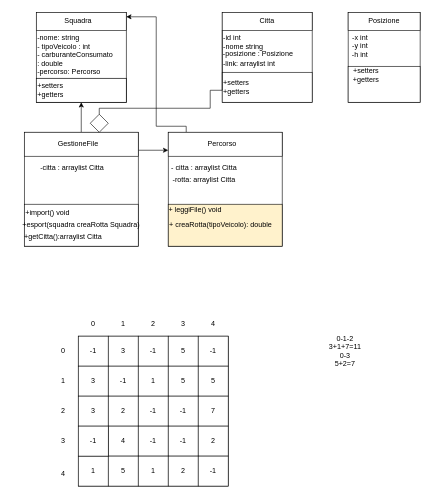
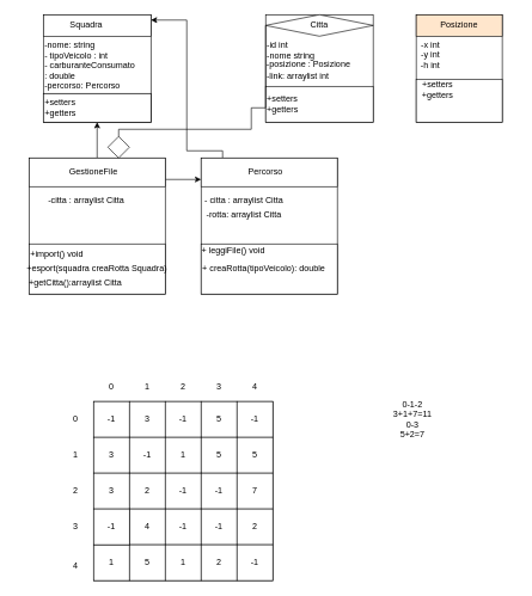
- <mxCell id="21" value="Squadra" style="text;html=1;strokeColor=none;fillColor=none;align=center;verticalAlign=middle;whiteSpace=wrap;rounded=0;" vertex="1" parent="1"><mxGeometry x="110" y="25" width="40" height="20" as="geometry" /></mxCell>
+ <mxCell id="21" value="Squadra" style="text;html=1;strokeColor=none;fillColor=none;align=center;verticalAlign=middle;whiteSpace=wrap;rounded=0;" vertex="1" parent="1"><mxGeometry x="100" y="25" width="40" height="20" as="geometry" /></mxCell>
- <mxCell id="3" value="Citta" style="rounded=0;whiteSpace=wrap;html=1;" vertex="1" parent="1"><mxGeometry x="370" y="20" width="150" height="30" as="geometry" /></mxCell>
+ <mxCell id="3" value="Citta" style="rhombus;whiteSpace=wrap;html=1;" vertex="1" parent="1"><mxGeometry x="370" y="20" width="150" height="30" as="geometry" /></mxCell>
- <mxCell id="6" value="Posizione" style="rounded=0;whiteSpace=wrap;html=1;" vertex="1" parent="1"><mxGeometry x="580" y="20" width="120" height="30" as="geometry" /></mxCell>
+ <mxCell id="6" value="Posizione" style="rounded=0;whiteSpace=wrap;html=1;fillColor=#ffe6cc;" vertex="1" parent="1"><mxGeometry x="580" y="20" width="120" height="30" as="geometry" /></mxCell>
- <mxCell id="23" value="+ creaRotta(tipoVeicolo): double" style="rounded=0;whiteSpace=wrap;html=1;align=left;fillColor=#fff2cc;" vertex="1" parent="1"><mxGeometry x="280" y="340" width="190" height="70" as="geometry" /></mxCell>
+ <mxCell id="23" value="+ creaRotta(tipoVeicolo): double" style="rounded=0;whiteSpace=wrap;html=1;align=left;" vertex="1" parent="1"><mxGeometry x="280" y="340" width="190" height="70" as="geometry" /></mxCell>
